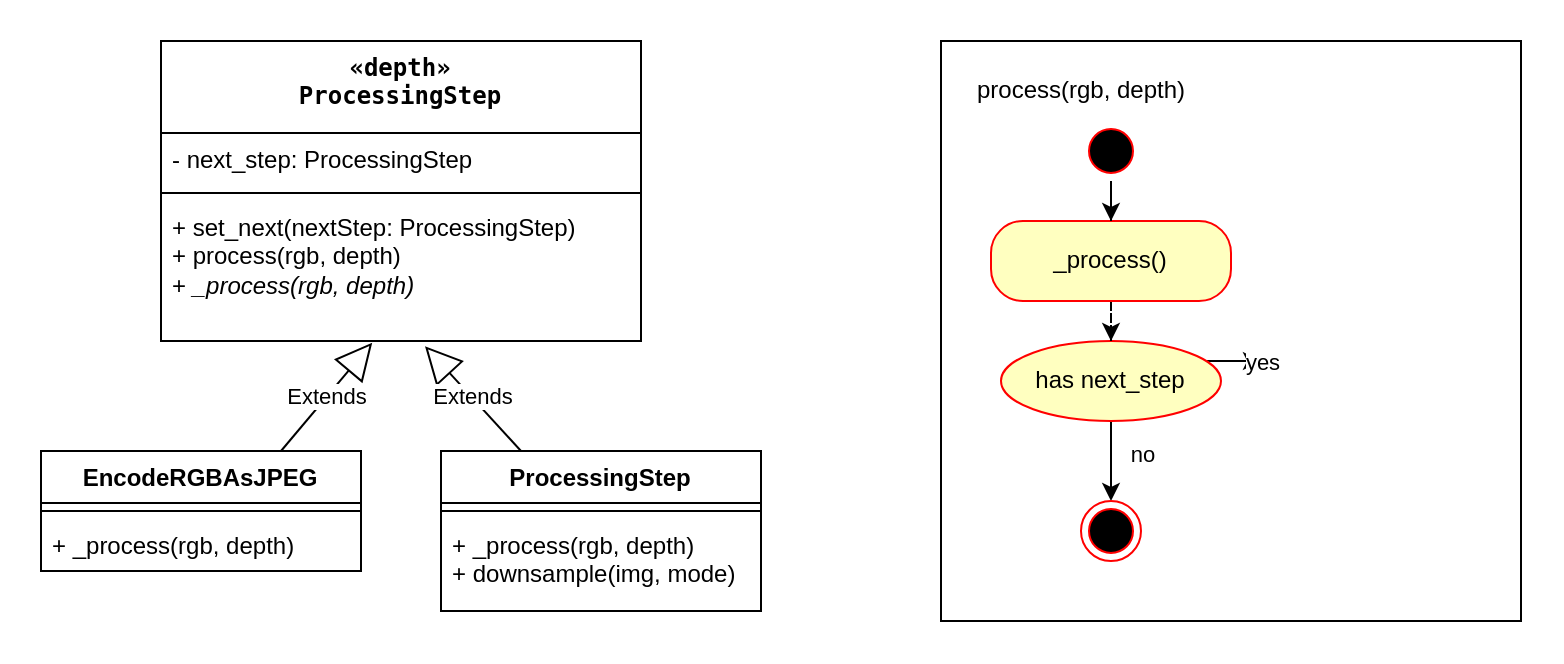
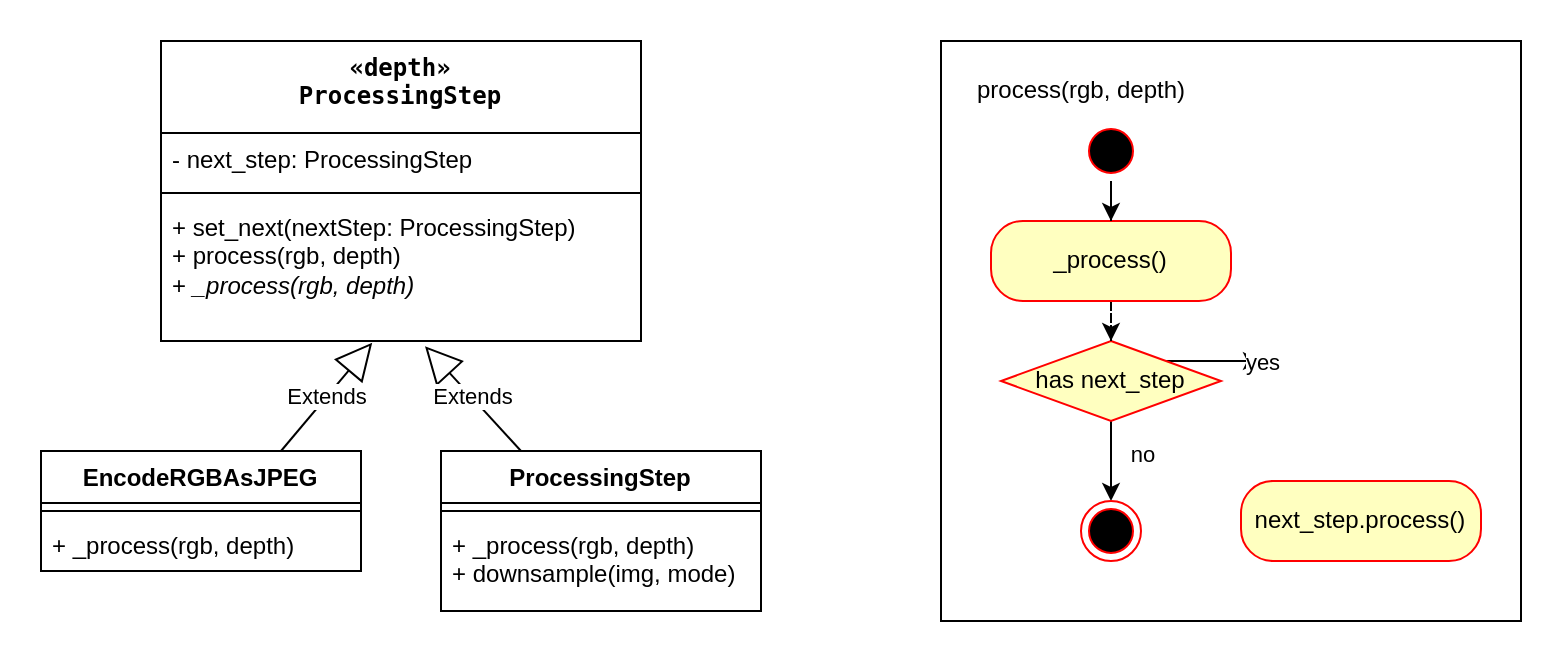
- <mxCell id="12" value="has next_step" style="ellipse;whiteSpace=wrap;html=1;fontColor=#000000;fillColor=#ffffc0;strokeColor=#ff0000;" parent="1" vertex="1"><mxGeometry x="500" y="170" width="110" height="40" as="geometry" /></mxCell>
+ <mxCell id="12" value="has next_step" style="rhombus;whiteSpace=wrap;html=1;fontColor=#000000;fillColor=#ffffc0;strokeColor=#ff0000;" parent="1" vertex="1"><mxGeometry x="500" y="170" width="110" height="40" as="geometry" /></mxCell>
+ <mxCell id="18" value="next_step.process()" style="rounded=1;whiteSpace=wrap;html=1;arcSize=40;fontColor=#000000;fillColor=#ffffc0;strokeColor=#ff0000;" parent="1" vertex="1"><mxGeometry x="620" y="240" width="120" height="40" as="geometry" /></mxCell>
